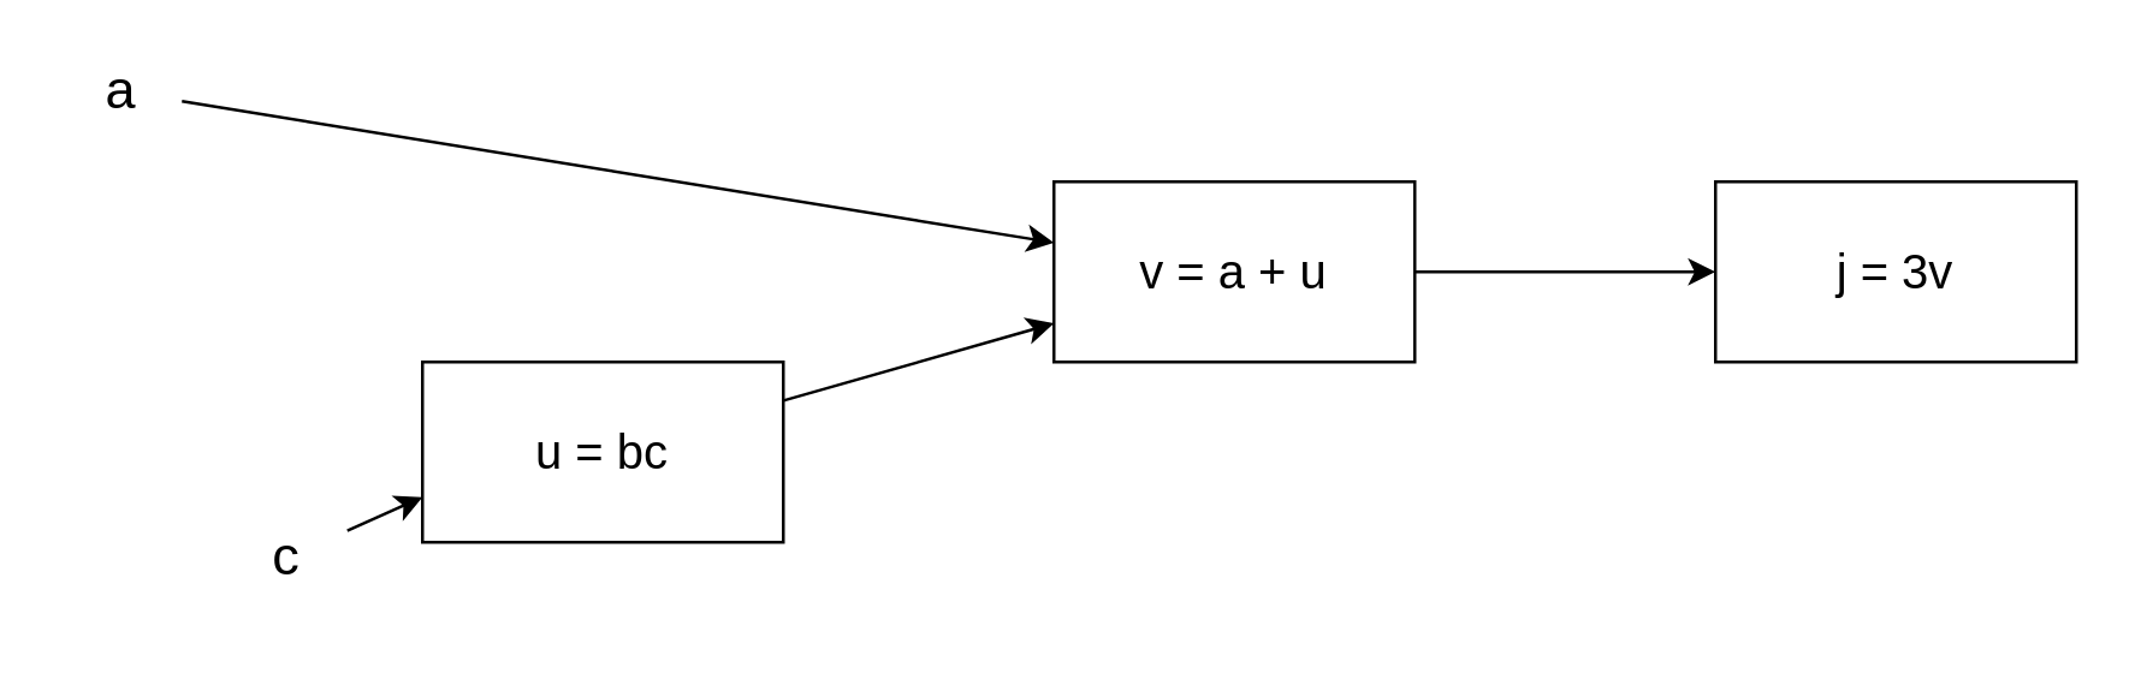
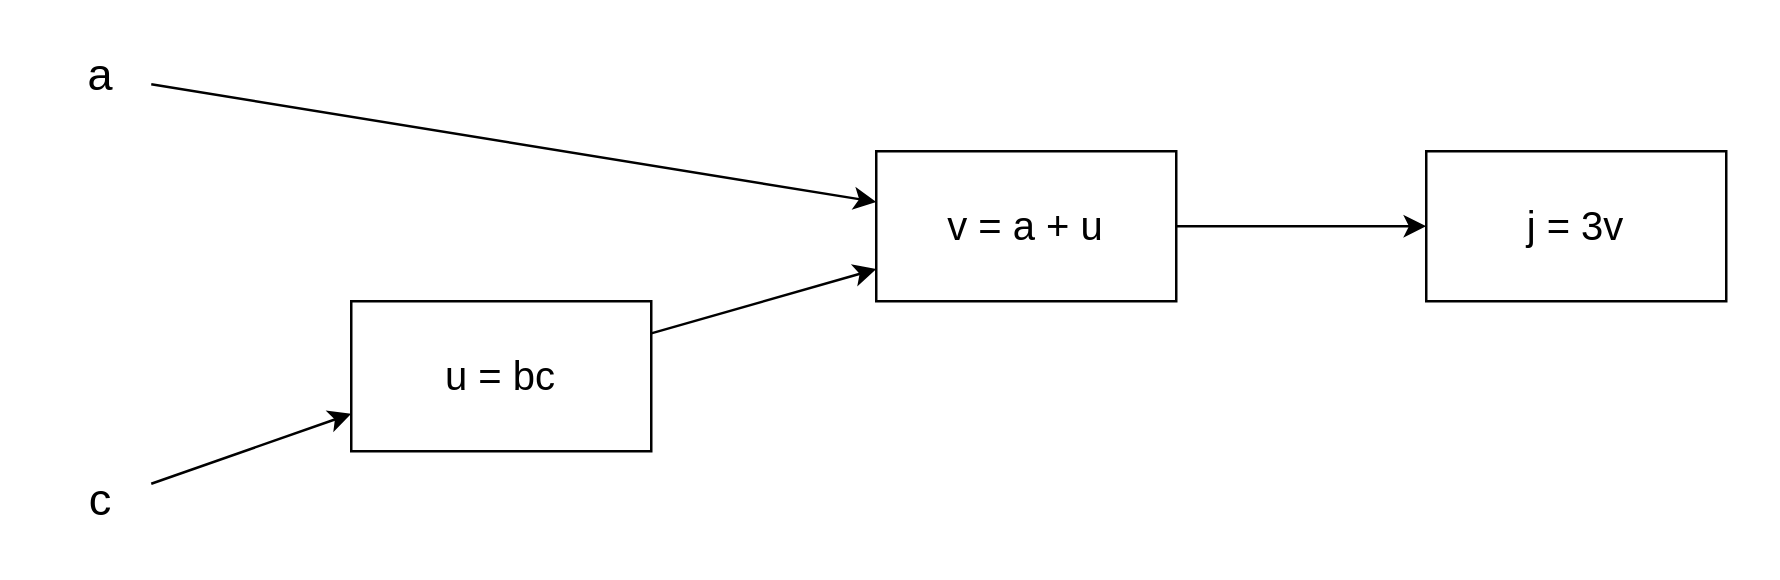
- <mxCell id="10" value="&lt;font style=&quot;font-size: 18px&quot;&gt;c&lt;/font&gt;" style="text;html=1;strokeColor=none;fillColor=none;align=center;verticalAlign=middle;whiteSpace=wrap;rounded=0;" vertex="1" parent="1"><mxGeometry x="75" y="175" width="40" height="20" as="geometry" /></mxCell>
+ <mxCell id="10" value="&lt;font style=&quot;font-size: 18px&quot;&gt;c&lt;/font&gt;" style="text;html=1;strokeColor=none;fillColor=none;align=center;verticalAlign=middle;whiteSpace=wrap;rounded=0;" vertex="1" parent="1"><mxGeometry x="20" y="190" width="40" height="20" as="geometry" /></mxCell>
